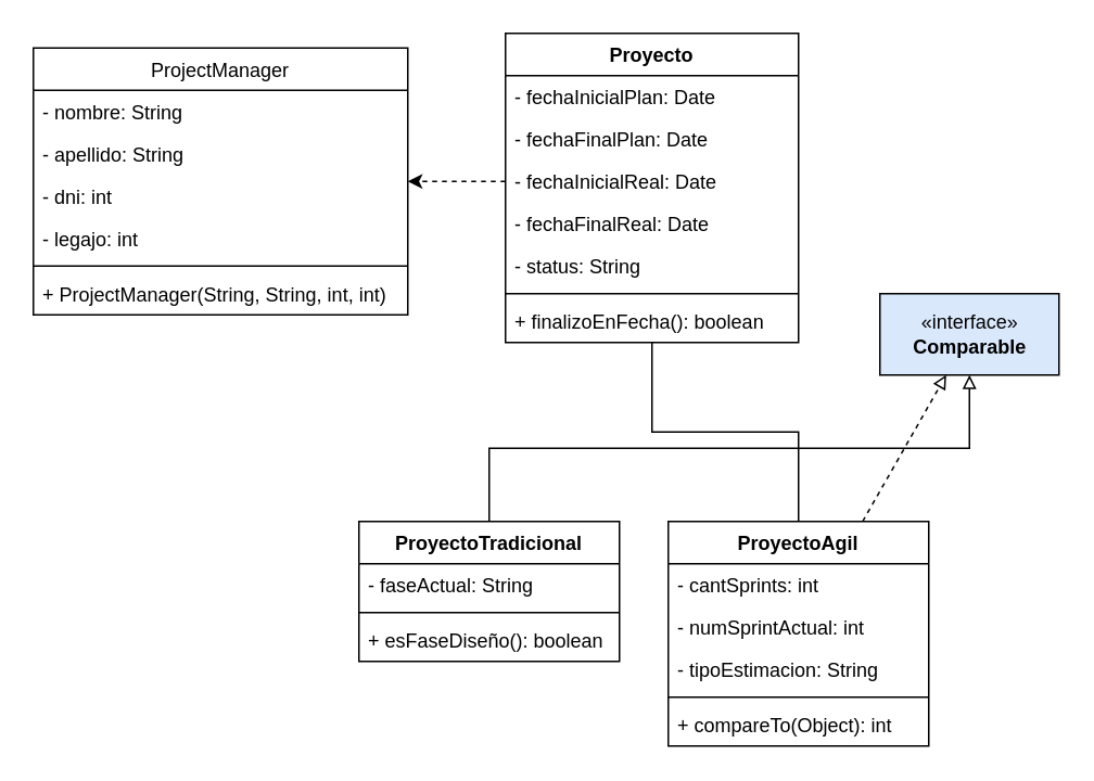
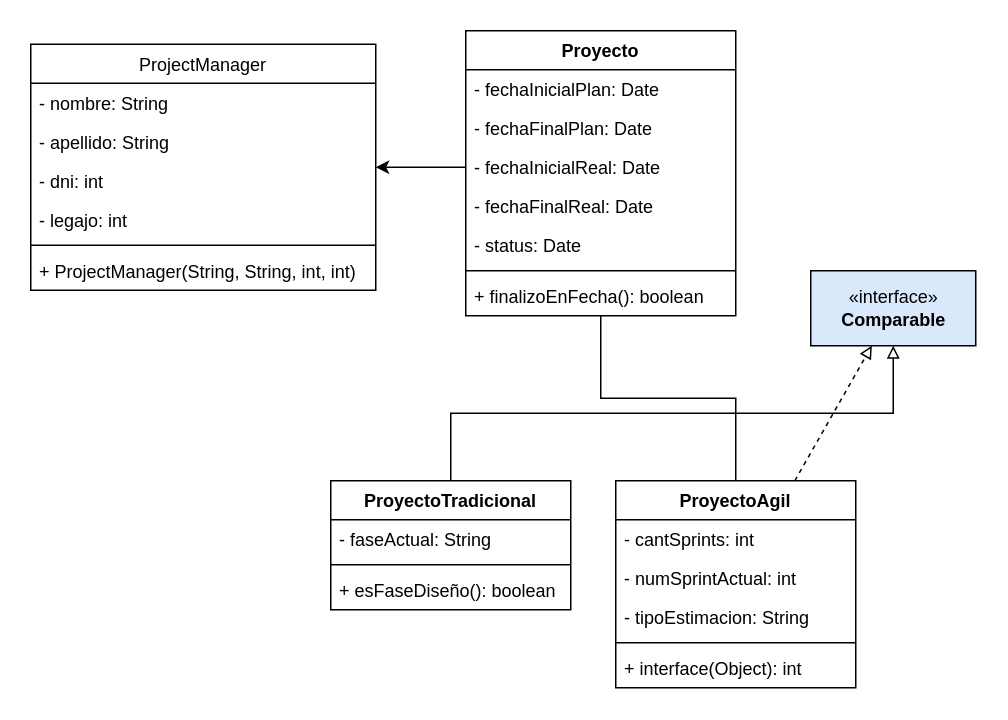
- <mxCell id="31" style="edgeStyle=none;rounded=0;jumpSize=6;orthogonalLoop=1;jettySize=auto;html=1;startArrow=none;startFill=0;endArrow=classic;endFill=1;strokeColor=#000000;strokeWidth=1;dashed=1;" edge="1" parent="1" source="5" target="24"><mxGeometry relative="1" as="geometry" /></mxCell>
+ <mxCell id="31" style="edgeStyle=none;rounded=0;jumpSize=6;orthogonalLoop=1;jettySize=auto;html=1;startArrow=none;startFill=0;endArrow=classic;endFill=1;strokeColor=#000000;strokeWidth=1;" edge="1" parent="1" source="5" target="24"><mxGeometry relative="1" as="geometry" /></mxCell>
- <mxCell id="7" value="- status: String" style="text;strokeColor=none;fillColor=none;align=left;verticalAlign=top;spacingLeft=4;spacingRight=4;overflow=hidden;rotatable=0;points=[[0,0.5],[1,0.5]];portConstraint=eastwest;" vertex="1" parent="2"><mxGeometry y="130" width="180" height="26" as="geometry" /></mxCell>
+ <mxCell id="7" value="- status: Date" style="text;strokeColor=none;fillColor=none;align=left;verticalAlign=top;spacingLeft=4;spacingRight=4;overflow=hidden;rotatable=0;points=[[0,0.5],[1,0.5]];portConstraint=eastwest;" vertex="1" parent="2"><mxGeometry y="130" width="180" height="26" as="geometry" /></mxCell>
- <mxCell id="22" value="+ compareTo(Object): int" style="text;strokeColor=none;fillColor=none;align=left;verticalAlign=top;spacingLeft=4;spacingRight=4;overflow=hidden;rotatable=0;points=[[0,0.5],[1,0.5]];portConstraint=eastwest;" vertex="1" parent="17"><mxGeometry y="112" width="160" height="26" as="geometry" /></mxCell>
+ <mxCell id="22" value="+ interface(Object): int" style="text;strokeColor=none;fillColor=none;align=left;verticalAlign=top;spacingLeft=4;spacingRight=4;overflow=hidden;rotatable=0;points=[[0,0.5],[1,0.5]];portConstraint=eastwest;" vertex="1" parent="17"><mxGeometry y="112" width="160" height="26" as="geometry" /></mxCell>
